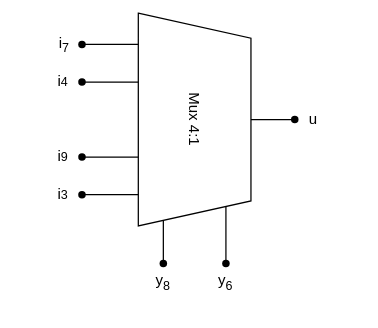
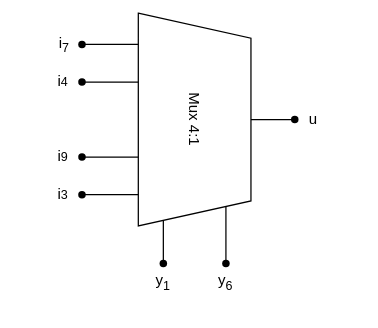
- <mxCell id="3" value="y&lt;sub&gt;8&lt;/sub&gt;" style="text;html=1;align=center;verticalAlign=middle;whiteSpace=wrap;rounded=0;container=0;" parent="1" vertex="1"><mxGeometry x="100" y="210" width="60" height="30" as="geometry" /></mxCell>
+ <mxCell id="3" value="y&lt;sub&gt;1&lt;/sub&gt;" style="text;html=1;align=center;verticalAlign=middle;whiteSpace=wrap;rounded=0;container=0;" parent="1" vertex="1"><mxGeometry x="100" y="210" width="60" height="30" as="geometry" /></mxCell>
